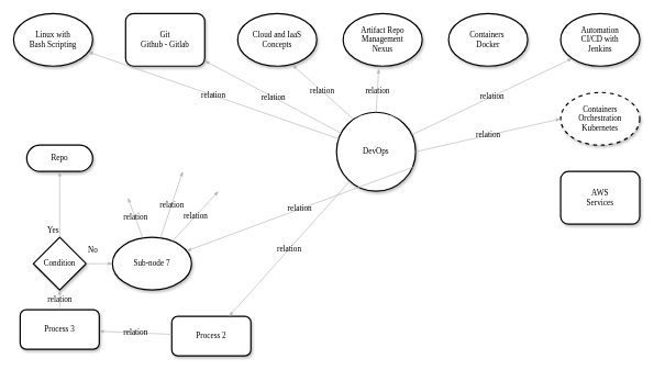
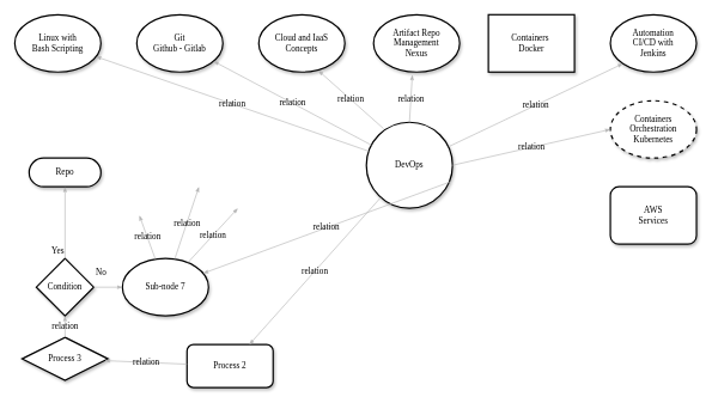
- <mxCell id="3" value="&lt;span&gt;Git&lt;br&gt;Github - Gitlab&lt;br&gt;&lt;/span&gt;" style="whiteSpace=wrap;html=1;shadow=1;comic=0;labelBackgroundColor=none;strokeWidth=2;fontFamily=Verdana;fontSize=12;align=center;rounded=1;" parent="1" vertex="1"><mxGeometry x="190" y="20" width="120" height="80" as="geometry" /></mxCell>
+ <mxCell id="3" value="&lt;span&gt;Git&lt;br&gt;Github - Gitlab&lt;br&gt;&lt;/span&gt;" style="ellipse;whiteSpace=wrap;html=1;rounded=1;shadow=1;comic=0;labelBackgroundColor=none;strokeWidth=2;fontFamily=Verdana;fontSize=12;align=center;" parent="1" vertex="1"><mxGeometry x="190" y="20" width="120" height="80" as="geometry" /></mxCell>
- <mxCell id="5" value="&lt;span&gt;Containers&amp;nbsp;&lt;br&gt;Docker&lt;br&gt;&lt;/span&gt;" style="ellipse;whiteSpace=wrap;html=1;rounded=1;shadow=1;comic=0;labelBackgroundColor=none;strokeWidth=2;fontFamily=Verdana;fontSize=12;align=center;" parent="1" vertex="1"><mxGeometry x="680" y="20" width="120" height="80" as="geometry" /></mxCell>
+ <mxCell id="5" value="&lt;span&gt;Containers&amp;nbsp;&lt;br&gt;Docker&lt;br&gt;&lt;/span&gt;" style="whiteSpace=wrap;html=1;shadow=1;comic=0;labelBackgroundColor=none;strokeWidth=2;fontFamily=Verdana;fontSize=12;align=center;rounded=0;" parent="1" vertex="1"><mxGeometry x="680" y="20" width="120" height="80" as="geometry" /></mxCell>
- <mxCell id="10" value="&lt;span&gt;Process 3&lt;/span&gt;" style="rounded=1;whiteSpace=wrap;html=1;shadow=1;comic=0;labelBackgroundColor=none;strokeWidth=2;fontFamily=Verdana;fontSize=12;align=center;" parent="1" vertex="1"><mxGeometry x="30" y="470" width="120" height="60" as="geometry" /></mxCell>
+ <mxCell id="10" value="&lt;span&gt;Process 3&lt;/span&gt;" style="rhombus;whiteSpace=wrap;html=1;shadow=1;comic=0;labelBackgroundColor=none;strokeWidth=2;fontFamily=Verdana;fontSize=12;align=center;" parent="1" vertex="1"><mxGeometry x="30" y="470" width="120" height="60" as="geometry" /></mxCell>
